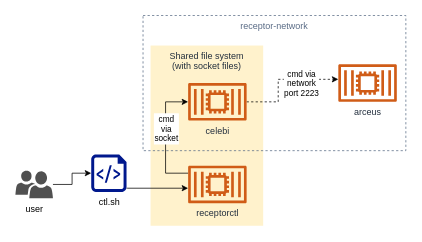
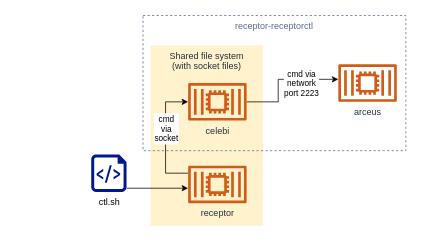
- <mxCell id="3" value="receptor-network" style="fillColor=none;strokeColor=#5A6C86;dashed=1;verticalAlign=top;fontStyle=0;fontColor=#5A6C86;" parent="1" vertex="1"><mxGeometry x="190" y="20" width="350" height="180" as="geometry" /></mxCell>
+ <mxCell id="3" value="receptor-receptorctl" style="fillColor=none;strokeColor=#5A6C86;dashed=1;verticalAlign=top;fontStyle=0;fontColor=#5A6C86;" parent="1" vertex="1"><mxGeometry x="190" y="20" width="350" height="180" as="geometry" /></mxCell>
- <mxCell id="5" style="edgeStyle=orthogonalEdgeStyle;rounded=0;orthogonalLoop=1;jettySize=auto;html=1;dashed=1;" parent="1" source="7" target="4" edge="1"><mxGeometry relative="1" as="geometry"><Array as="points"><mxPoint x="370" y="135" /><mxPoint x="370" y="105" /></Array></mxGeometry></mxCell>
+ <mxCell id="5" style="edgeStyle=orthogonalEdgeStyle;rounded=0;orthogonalLoop=1;jettySize=auto;html=1;" parent="1" source="7" target="4" edge="1"><mxGeometry relative="1" as="geometry"><Array as="points"><mxPoint x="370" y="135" /><mxPoint x="370" y="105" /></Array></mxGeometry></mxCell>
- <mxCell id="13" style="edgeStyle=orthogonalEdgeStyle;rounded=0;orthogonalLoop=1;jettySize=auto;html=1;" parent="1" source="14" target="12" edge="1"><mxGeometry relative="1" as="geometry" /></mxCell>
- <mxCell id="14" value="user" style="pointerEvents=1;shadow=0;dashed=0;html=1;strokeColor=none;labelPosition=center;verticalLabelPosition=bottom;verticalAlign=top;align=center;fillColor=#505050;shape=mxgraph.mscae.intune.user_group;labelBackgroundColor=#ffffff;" parent="1" vertex="1"><mxGeometry x="20" y="226.5" width="50" height="37" as="geometry" /></mxCell>
- <mxCell id="10" value="receptorctl" style="outlineConnect=0;fontColor=#232F3E;gradientColor=none;fillColor=#D05C17;strokeColor=none;dashed=0;verticalLabelPosition=bottom;verticalAlign=top;align=center;html=1;fontSize=12;fontStyle=0;aspect=fixed;pointerEvents=1;shape=mxgraph.aws4.container_2;" parent="1" vertex="1"><mxGeometry x="250" y="220" width="78" height="50" as="geometry" /></mxCell>
+ <mxCell id="10" value="receptor" style="outlineConnect=0;fontColor=#232F3E;gradientColor=none;fillColor=#D05C17;strokeColor=none;dashed=0;verticalLabelPosition=bottom;verticalAlign=top;align=center;html=1;fontSize=12;fontStyle=0;aspect=fixed;pointerEvents=1;shape=mxgraph.aws4.container_2;" parent="1" vertex="1"><mxGeometry x="250" y="220" width="78" height="50" as="geometry" /></mxCell>
